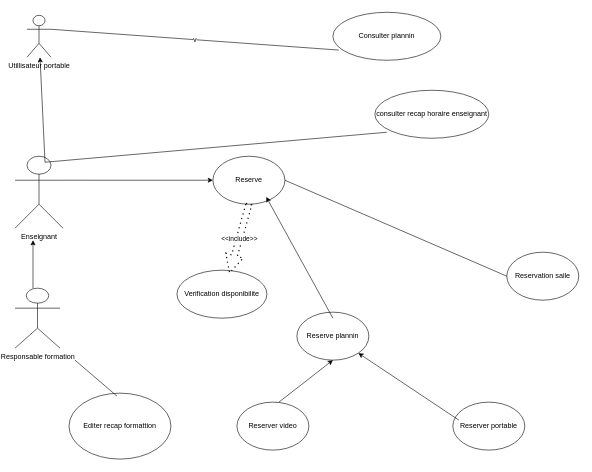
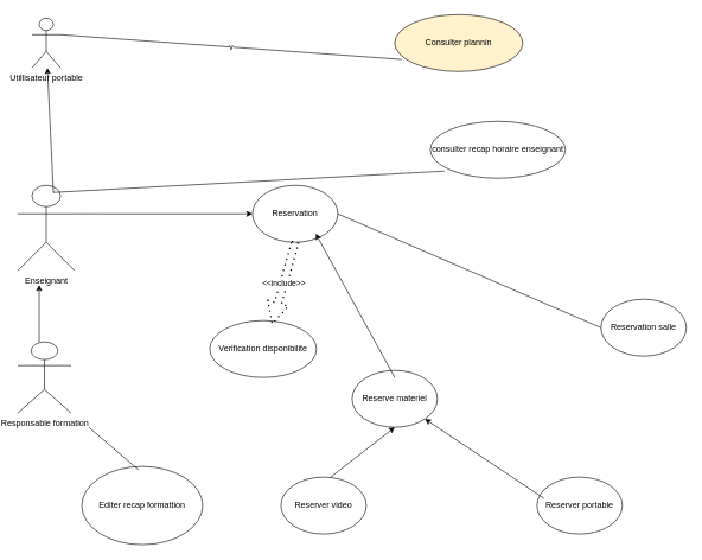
- <mxCell id="4" value="Consulter plannin" style="ellipse;whiteSpace=wrap;html=1;" parent="1" vertex="1"><mxGeometry x="550" width="180" height="80" as="geometry" y="20" /></mxCell>
+ <mxCell id="4" value="Consulter plannin" style="ellipse;whiteSpace=wrap;html=1;fillColor=#fff2cc;" parent="1" vertex="1"><mxGeometry x="550" width="180" height="80" as="geometry" y="20" /></mxCell>
- <mxCell id="2" value="consulter recap horaire enseignant" style="ellipse;whiteSpace=wrap;html=1;" parent="1" vertex="1"><mxGeometry x="620" y="150" width="190" height="80" as="geometry" /></mxCell>
+ <mxCell id="2" value="consulter recap horaire enseignant" style="ellipse;whiteSpace=wrap;html=1;" parent="1" vertex="1"><mxGeometry x="600" y="170" width="190" height="80" as="geometry" /></mxCell>
- <mxCell id="13" value="Reserve" style="ellipse;whiteSpace=wrap;html=1;strokeColor=default;fontFamily=Helvetica;fontSize=12;fontColor=default;fillColor=default;" parent="1" vertex="1"><mxGeometry x="350" y="260" width="120" height="80" as="geometry" /></mxCell>
+ <mxCell id="13" value="Reservation" style="ellipse;whiteSpace=wrap;html=1;strokeColor=default;fontFamily=Helvetica;fontSize=12;fontColor=default;fillColor=default;" parent="1" vertex="1"><mxGeometry x="350" y="260" width="120" height="80" as="geometry" /></mxCell>
- <mxCell id="7" value="Reserve plannin" style="ellipse;whiteSpace=wrap;html=1;strokeColor=default;fontFamily=Helvetica;fontSize=12;fontColor=default;fillColor=default;" parent="1" vertex="1"><mxGeometry x="490" y="520" width="120" height="80" as="geometry" /></mxCell>
+ <mxCell id="7" value="Reserve materiel" style="ellipse;whiteSpace=wrap;html=1;strokeColor=default;fontFamily=Helvetica;fontSize=12;fontColor=default;fillColor=default;" parent="1" vertex="1"><mxGeometry x="490" y="520" width="120" height="80" as="geometry" /></mxCell>
